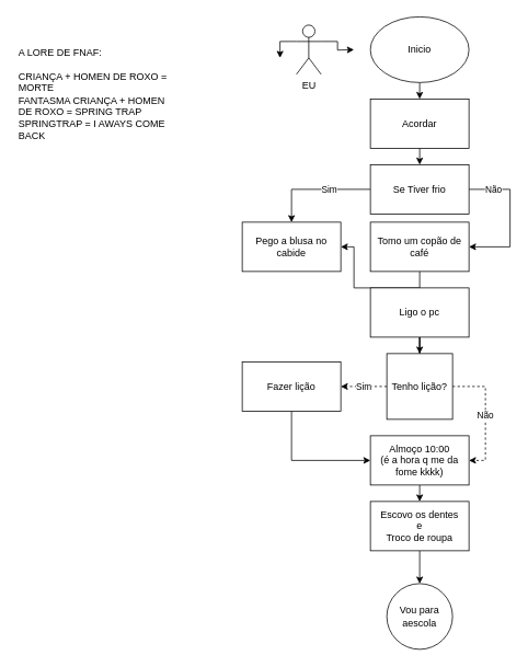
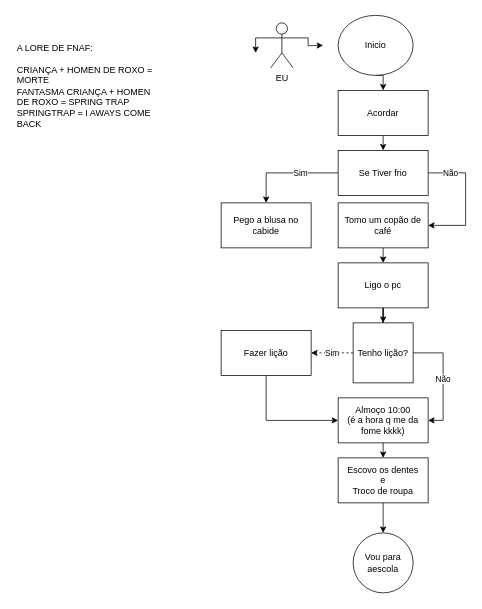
- <mxCell id="3" value="Inicio" style="ellipse;whiteSpace=wrap;html=1;" vertex="1" parent="1"><mxGeometry x="450" y="20" width="120" height="80" as="geometry" /></mxCell>
+ <mxCell id="3" value="Inicio" style="ellipse;whiteSpace=wrap;html=1;" vertex="1" parent="1"><mxGeometry x="450" y="20" width="100" height="80" as="geometry" /></mxCell>
- <mxCell id="6" style="edgeStyle=orthogonalEdgeStyle;rounded=0;orthogonalLoop=1;jettySize=auto;html=1;exitX=0.5;exitY=1;exitDx=0;exitDy=0;" edge="1" parent="1" source="7" target="13"><mxGeometry relative="1" as="geometry" /></mxCell>
+ <mxCell id="6" style="edgeStyle=orthogonalEdgeStyle;rounded=0;orthogonalLoop=1;jettySize=auto;html=1;exitX=0.5;exitY=1;exitDx=0;exitDy=0;entryX=0.5;entryY=0;entryDx=0;entryDy=0;" edge="1" parent="1" source="7" target="9"><mxGeometry relative="1" as="geometry" /></mxCell>
- <mxCell id="15" value="Não" style="edgeStyle=orthogonalEdgeStyle;rounded=0;orthogonalLoop=1;jettySize=auto;html=1;exitX=1;exitY=0.5;exitDx=0;exitDy=0;entryX=1;entryY=0.5;entryDx=0;entryDy=0;dashed=1;" edge="1" parent="1" source="16" target="20"><mxGeometry relative="1" as="geometry" /></mxCell>
+ <mxCell id="15" value="Não" style="edgeStyle=orthogonalEdgeStyle;rounded=0;orthogonalLoop=1;jettySize=auto;html=1;exitX=1;exitY=0.5;exitDx=0;exitDy=0;entryX=1;entryY=0.5;entryDx=0;entryDy=0;" edge="1" parent="1" source="16" target="20"><mxGeometry relative="1" as="geometry" /></mxCell>
